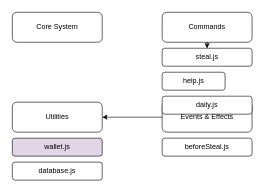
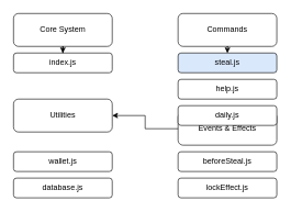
+ <mxCell id="7" value="" style="edgeStyle=orthogonalEdgeStyle;rounded=0;html=1;" edge="1" parent="1" source="2" target="6"><mxGeometry relative="1" as="geometry" /></mxCell>
+ <mxCell id="6" value="index.js" style="rounded=1;whiteSpace=wrap;html=1;" vertex="1" parent="1"><mxGeometry x="20" y="80" width="150" height="30" as="geometry" /></mxCell>
- <mxCell id="8" value="steal.js" style="rounded=1;whiteSpace=wrap;html=1;" vertex="1" parent="1"><mxGeometry x="270" y="80" width="150" height="30" as="geometry" /></mxCell>
+ <mxCell id="8" value="steal.js" style="rounded=1;whiteSpace=wrap;html=1;fillColor=#dae8fc;" vertex="1" parent="1"><mxGeometry x="270" y="80" width="150" height="30" as="geometry" /></mxCell>
- <mxCell id="9" value="help.js" style="rounded=1;whiteSpace=wrap;html=1;" vertex="1" parent="1"><mxGeometry x="270" y="120" width="105" height="30" as="geometry" /></mxCell>
+ <mxCell id="9" value="help.js" style="rounded=1;whiteSpace=wrap;html=1;" vertex="1" parent="1"><mxGeometry x="270" y="120" width="150" height="30" as="geometry" /></mxCell>
- <mxCell id="4" value="Utilities" style="rounded=1;whiteSpace=wrap;html=1;" vertex="1" parent="1"><mxGeometry x="20" y="170" width="150" height="50" as="geometry" /></mxCell>
+ <mxCell id="4" value="Utilities" style="rounded=1;whiteSpace=wrap;html=1;" vertex="1" parent="1"><mxGeometry x="20" y="150" width="150" height="50" as="geometry" /></mxCell>
- <mxCell id="12" value="wallet.js" style="rounded=1;whiteSpace=wrap;html=1;fillColor=#e1d5e7;" vertex="1" parent="1"><mxGeometry x="20" y="230" width="150" height="30" as="geometry" /></mxCell>
+ <mxCell id="12" value="wallet.js" style="rounded=1;whiteSpace=wrap;html=1;" vertex="1" parent="1"><mxGeometry x="20" y="230" width="150" height="30" as="geometry" /></mxCell>
+ <mxCell id="15" value="lockEffect.js" style="rounded=1;whiteSpace=wrap;html=1;" vertex="1" parent="1"><mxGeometry x="270" y="270" width="150" height="30" as="geometry" /></mxCell>
